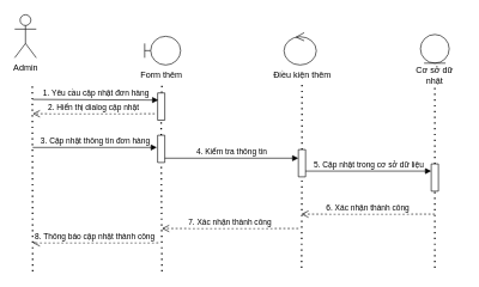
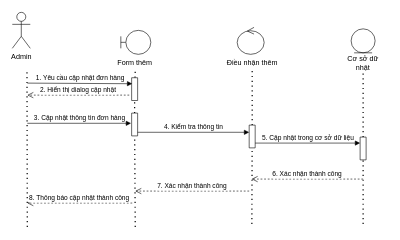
- <mxCell id="15" value="Điều kiện thêm" style="text;html=1;align=center;verticalAlign=middle;resizable=0;points=[];autosize=1;strokeColor=none;fillColor=none;" parent="1" vertex="1"><mxGeometry x="370" y="95" width="100" height="20" as="geometry" /></mxCell>
+ <mxCell id="15" value="Điều nhận thêm" style="text;html=1;align=center;verticalAlign=middle;resizable=0;points=[];autosize=1;strokeColor=none;fillColor=none;" parent="1" vertex="1"><mxGeometry x="370" y="95" width="100" height="20" as="geometry" /></mxCell>
